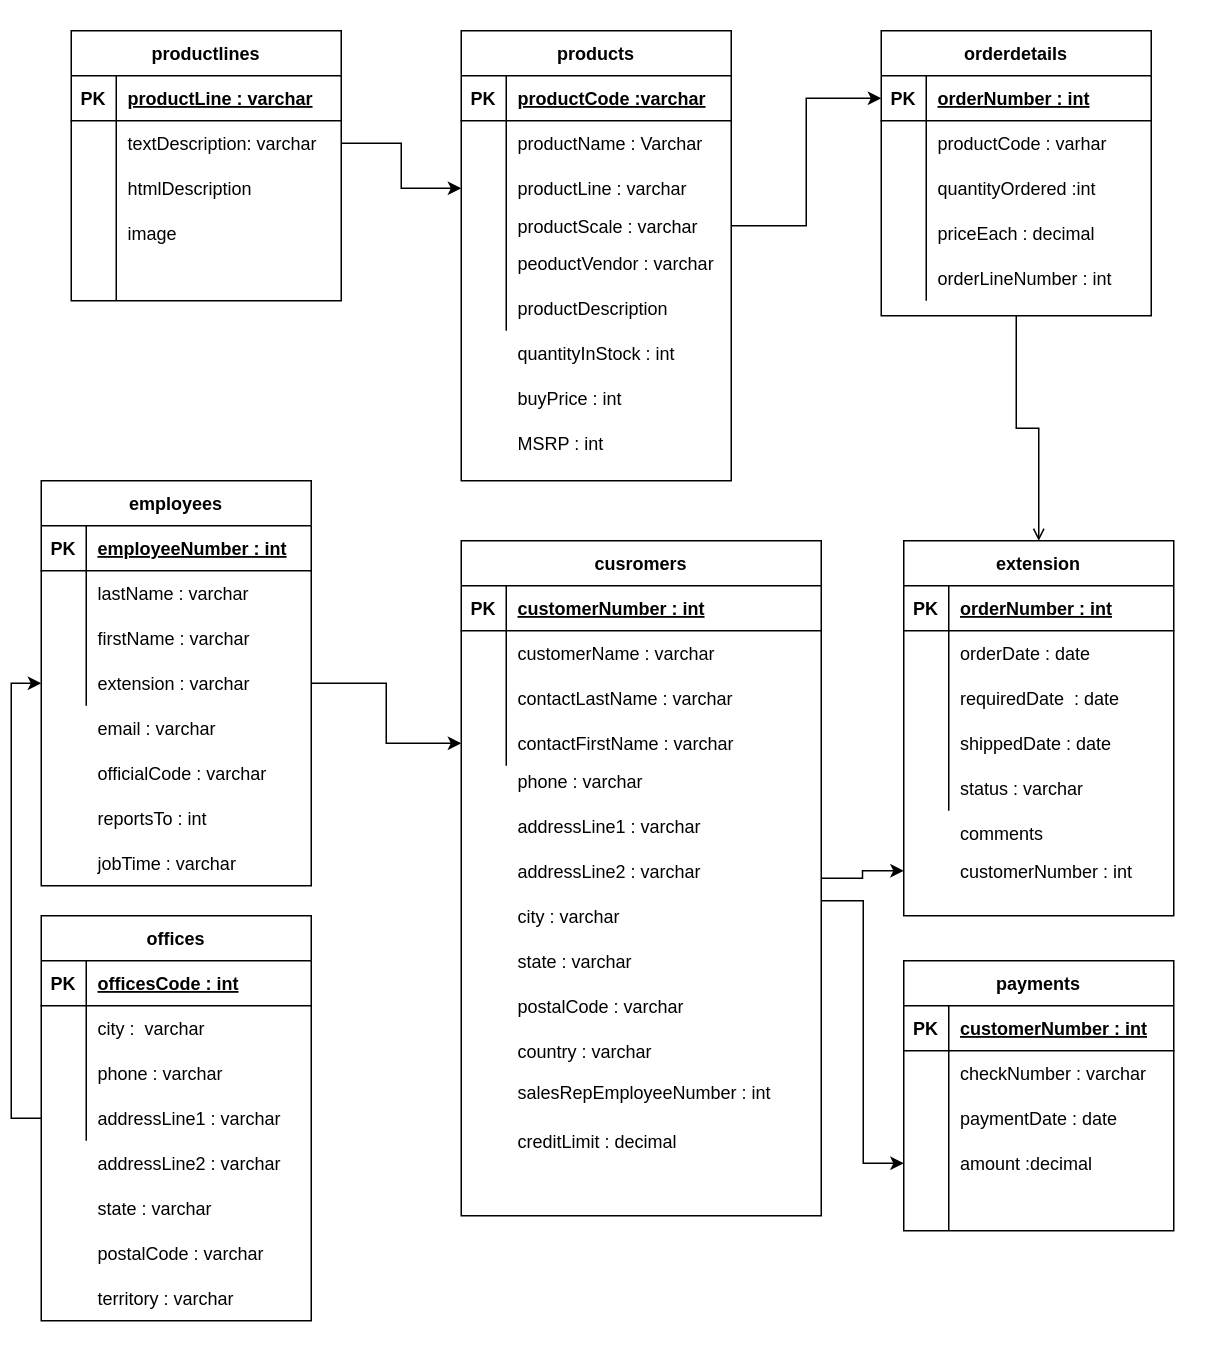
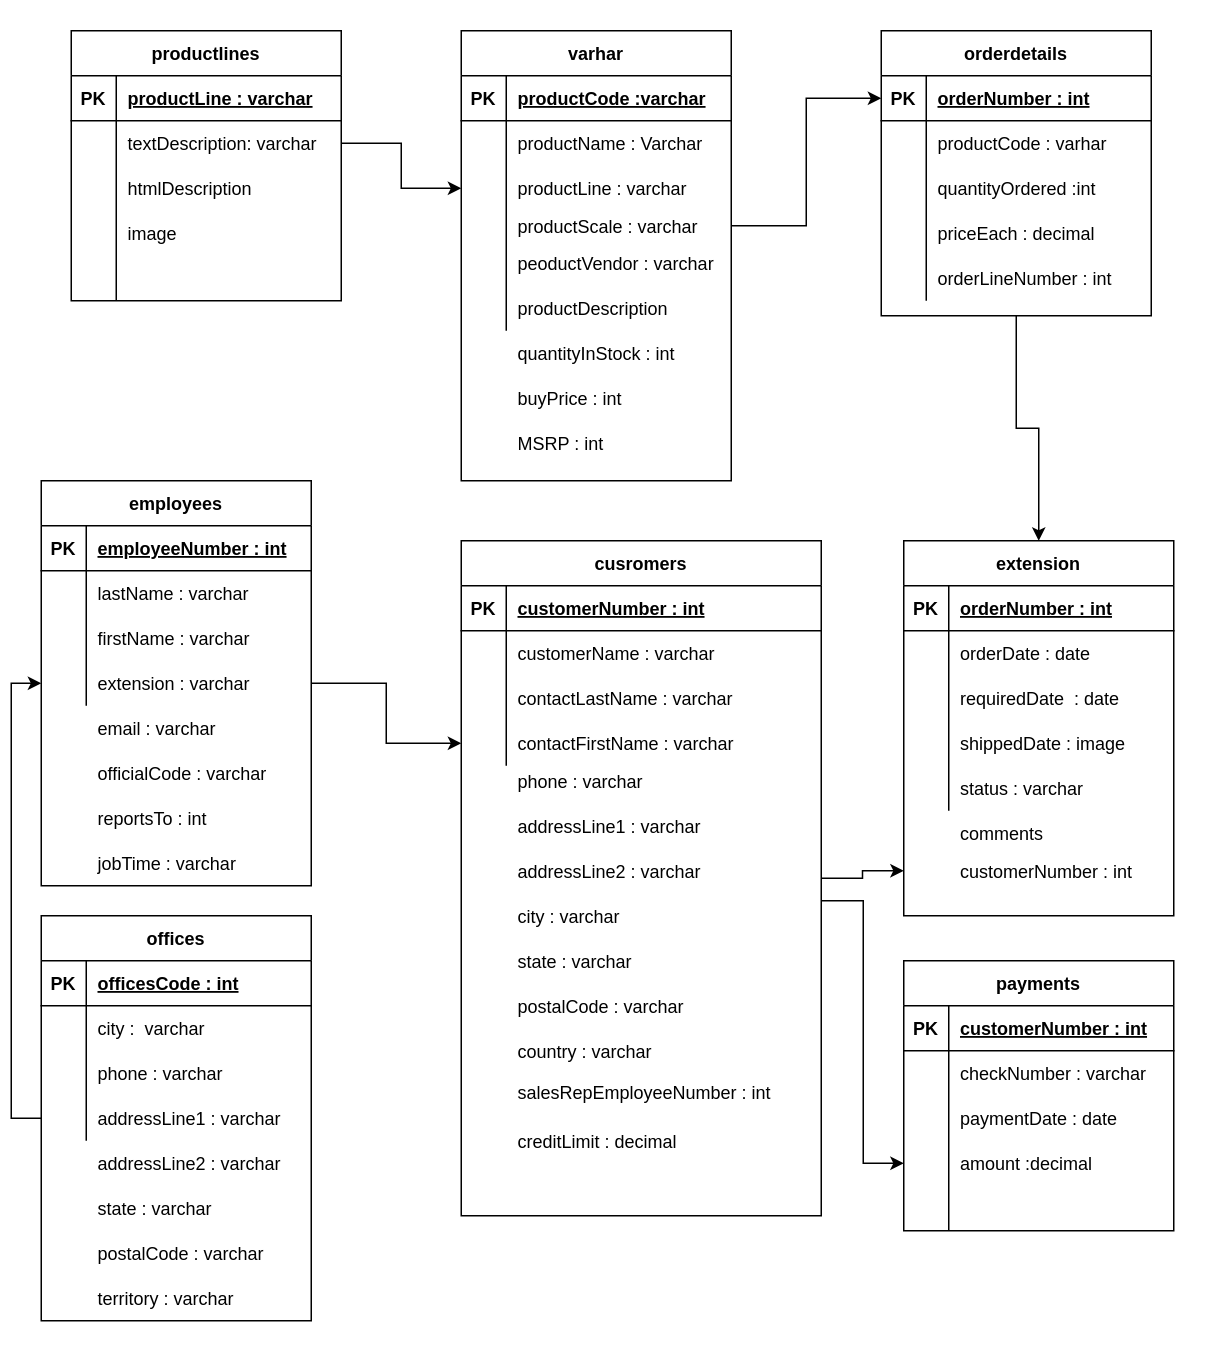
- <mxCell id="2" value="products" style="shape=table;startSize=30;container=1;collapsible=1;childLayout=tableLayout;fixedRows=1;rowLines=0;fontStyle=1;align=center;resizeLast=1;" vertex="1" parent="1"><mxGeometry x="300" y="20" width="180" height="300" as="geometry" /></mxCell>
+ <mxCell id="2" value="varhar" style="shape=table;startSize=30;container=1;collapsible=1;childLayout=tableLayout;fixedRows=1;rowLines=0;fontStyle=1;align=center;resizeLast=1;" vertex="1" parent="1"><mxGeometry x="300" y="20" width="180" height="300" as="geometry" /></mxCell>
- <mxCell id="37" style="edgeStyle=orthogonalEdgeStyle;rounded=0;orthogonalLoop=1;jettySize=auto;html=1;endArrow=open;" edge="1" parent="1" source="38" target="69"><mxGeometry relative="1" as="geometry" /></mxCell>
+ <mxCell id="37" style="edgeStyle=orthogonalEdgeStyle;rounded=0;orthogonalLoop=1;jettySize=auto;html=1;" edge="1" parent="1" source="38" target="69"><mxGeometry relative="1" as="geometry" /></mxCell>
- <mxCell id="81" value="shippedDate : date" style="shape=partialRectangle;connectable=0;fillColor=none;top=0;left=0;bottom=0;right=0;align=left;spacingLeft=6;overflow=hidden;" vertex="1" parent="79"><mxGeometry x="30" width="150" height="30" as="geometry"><mxRectangle width="150" height="30" as="alternateBounds" /></mxGeometry></mxCell>
+ <mxCell id="81" value="shippedDate : image" style="shape=partialRectangle;connectable=0;fillColor=none;top=0;left=0;bottom=0;right=0;align=left;spacingLeft=6;overflow=hidden;" vertex="1" parent="79"><mxGeometry x="30" width="150" height="30" as="geometry"><mxRectangle width="150" height="30" as="alternateBounds" /></mxGeometry></mxCell>
